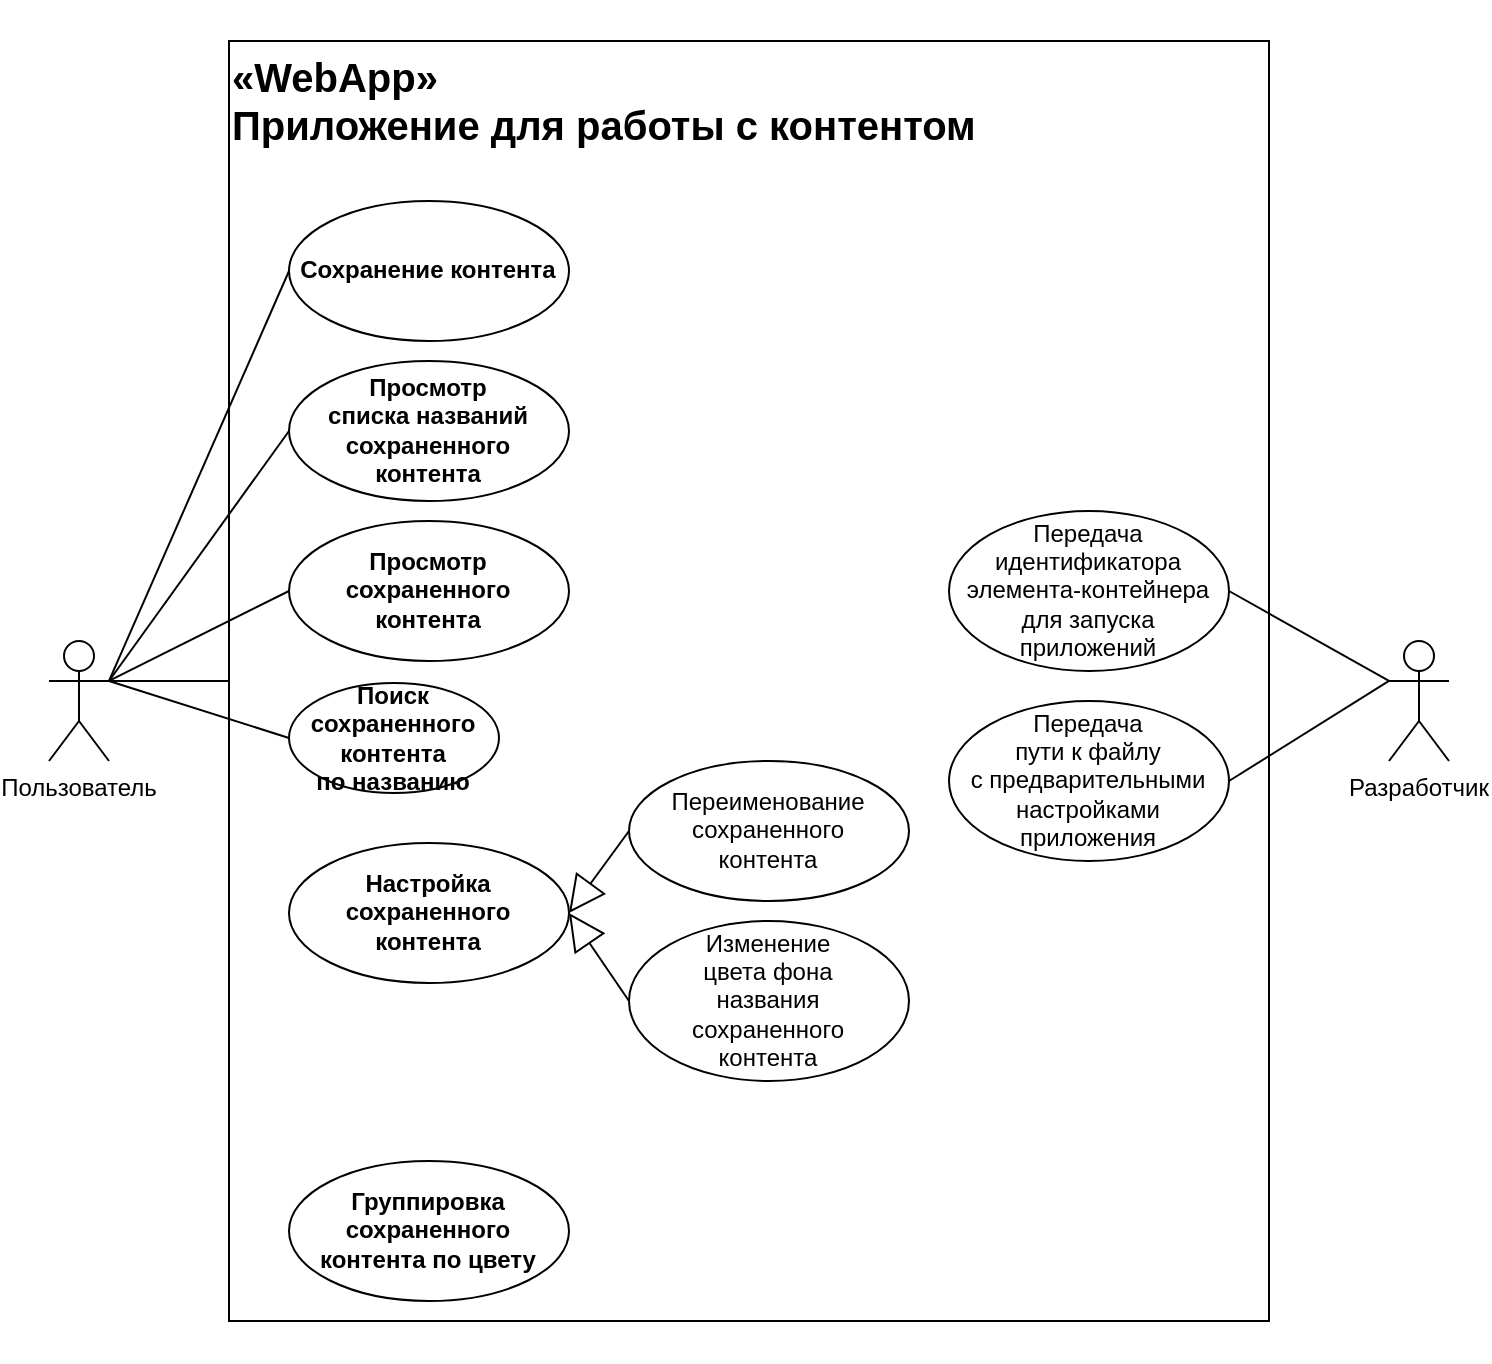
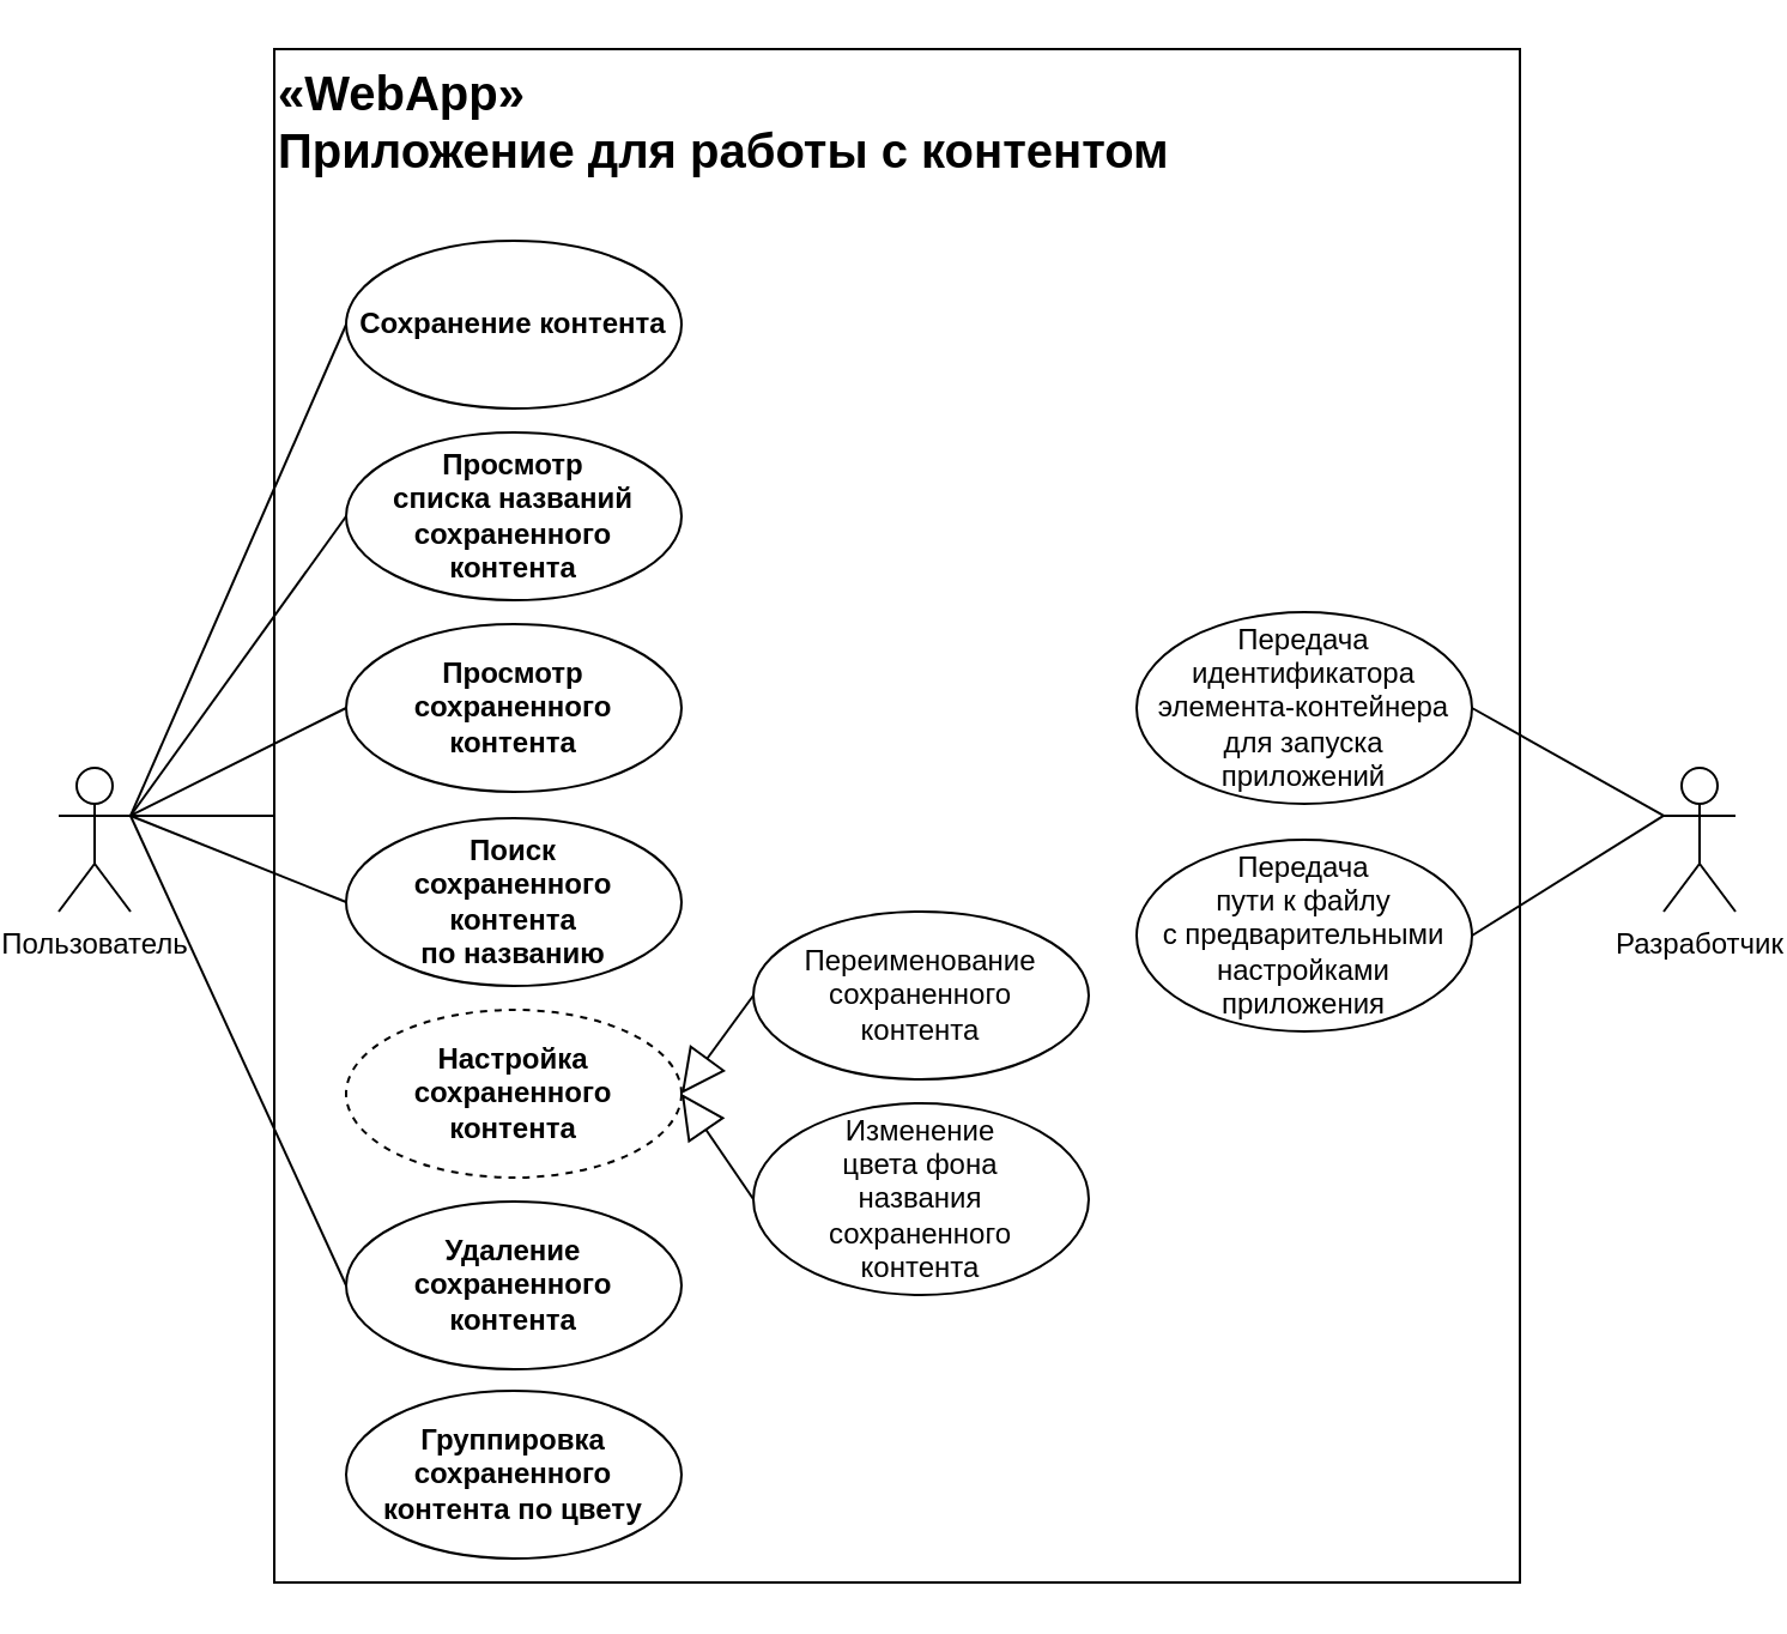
- <mxCell id="11" value="&lt;div&gt;&lt;b&gt;Поиск&lt;/b&gt;&lt;/div&gt;&lt;div&gt;&lt;b&gt;сохраненного&lt;/b&gt;&lt;/div&gt;&lt;div&gt;&lt;b&gt;контента&lt;/b&gt;&lt;/div&gt;&lt;div&gt;&lt;b&gt;по названию&lt;/b&gt;&lt;/div&gt;" style="ellipse;whiteSpace=wrap;html=1;" parent="1" vertex="1"><mxGeometry x="140" y="341" width="105" height="55" as="geometry" /></mxCell>
+ <mxCell id="11" value="&lt;div&gt;&lt;b&gt;Поиск&lt;/b&gt;&lt;/div&gt;&lt;div&gt;&lt;b&gt;сохраненного&lt;/b&gt;&lt;/div&gt;&lt;div&gt;&lt;b&gt;контента&lt;/b&gt;&lt;/div&gt;&lt;div&gt;&lt;b&gt;по названию&lt;/b&gt;&lt;/div&gt;" style="ellipse;whiteSpace=wrap;html=1;" parent="1" vertex="1"><mxGeometry x="140" y="341" width="140" height="70" as="geometry" /></mxCell>
+ <mxCell id="18" value="" style="endArrow=none;html=1;rounded=0;entryX=0;entryY=0.5;entryDx=0;entryDy=0;exitX=1;exitY=0.333;exitDx=0;exitDy=0;exitPerimeter=0;" edge="1" parent="1" source="3" target="17"><mxGeometry width="50" height="50" relative="1" as="geometry"><mxPoint x="20" y="455" as="sourcePoint" /><mxPoint x="110" y="480" as="targetPoint" /></mxGeometry></mxCell>
- <mxCell id="12" value="&lt;div&gt;Настройка&lt;/div&gt;&lt;div&gt;сохраненного&lt;/div&gt;&lt;div&gt;контента&lt;/div&gt;" style="ellipse;whiteSpace=wrap;html=1;fontStyle=1" parent="1" vertex="1"><mxGeometry x="140" y="421" width="140" height="70" as="geometry" /></mxCell>
+ <mxCell id="12" value="&lt;div&gt;Настройка&lt;/div&gt;&lt;div&gt;сохраненного&lt;/div&gt;&lt;div&gt;контента&lt;/div&gt;" style="ellipse;whiteSpace=wrap;html=1;fontStyle=1;dashed=1;" parent="1" vertex="1"><mxGeometry x="140" y="421" width="140" height="70" as="geometry" /></mxCell>
+ <mxCell id="17" value="&lt;div&gt;&lt;b&gt;Удаление&lt;/b&gt;&lt;/div&gt;&lt;div&gt;&lt;b&gt;сохраненного&lt;/b&gt;&lt;/div&gt;&lt;div&gt;&lt;b&gt;контента&lt;br&gt;&lt;/b&gt;&lt;/div&gt;" style="ellipse;whiteSpace=wrap;html=1;" vertex="1" parent="1"><mxGeometry x="140" y="501" width="140" height="70" as="geometry" /></mxCell>
